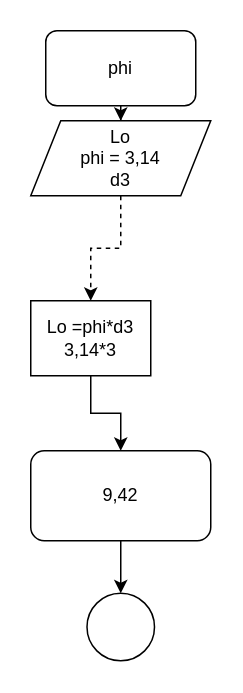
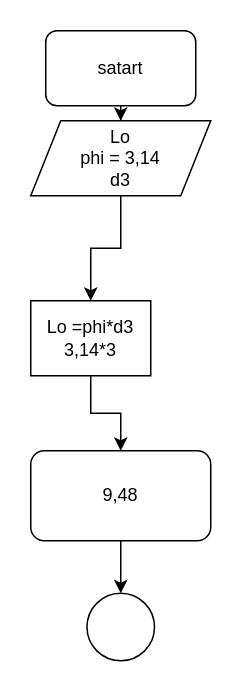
- <mxCell id="3" value="phi" style="rounded=1;whiteSpace=wrap;html=1;" vertex="1" parent="1"><mxGeometry x="30" y="20" width="100" height="50" as="geometry" /></mxCell>
+ <mxCell id="3" value="satart" style="rounded=1;whiteSpace=wrap;html=1;" vertex="1" parent="1"><mxGeometry x="30" y="20" width="100" height="50" as="geometry" /></mxCell>
- <mxCell id="4" style="edgeStyle=orthogonalEdgeStyle;rounded=0;orthogonalLoop=1;jettySize=auto;html=1;dashed=1;" edge="1" parent="1" source="5" target="7"><mxGeometry relative="1" as="geometry"><mxPoint x="80" y="210" as="targetPoint" /></mxGeometry></mxCell>
+ <mxCell id="4" style="edgeStyle=orthogonalEdgeStyle;rounded=0;orthogonalLoop=1;jettySize=auto;html=1;" edge="1" parent="1" source="5" target="7"><mxGeometry relative="1" as="geometry"><mxPoint x="80" y="210" as="targetPoint" /></mxGeometry></mxCell>
- <mxCell id="9" value="9,42" style="rounded=1;whiteSpace=wrap;html=1;" vertex="1" parent="1"><mxGeometry x="20" y="300" width="120" height="60" as="geometry" /></mxCell>
+ <mxCell id="9" value="9,48" style="rounded=1;whiteSpace=wrap;html=1;" vertex="1" parent="1"><mxGeometry x="20" y="300" width="120" height="60" as="geometry" /></mxCell>
